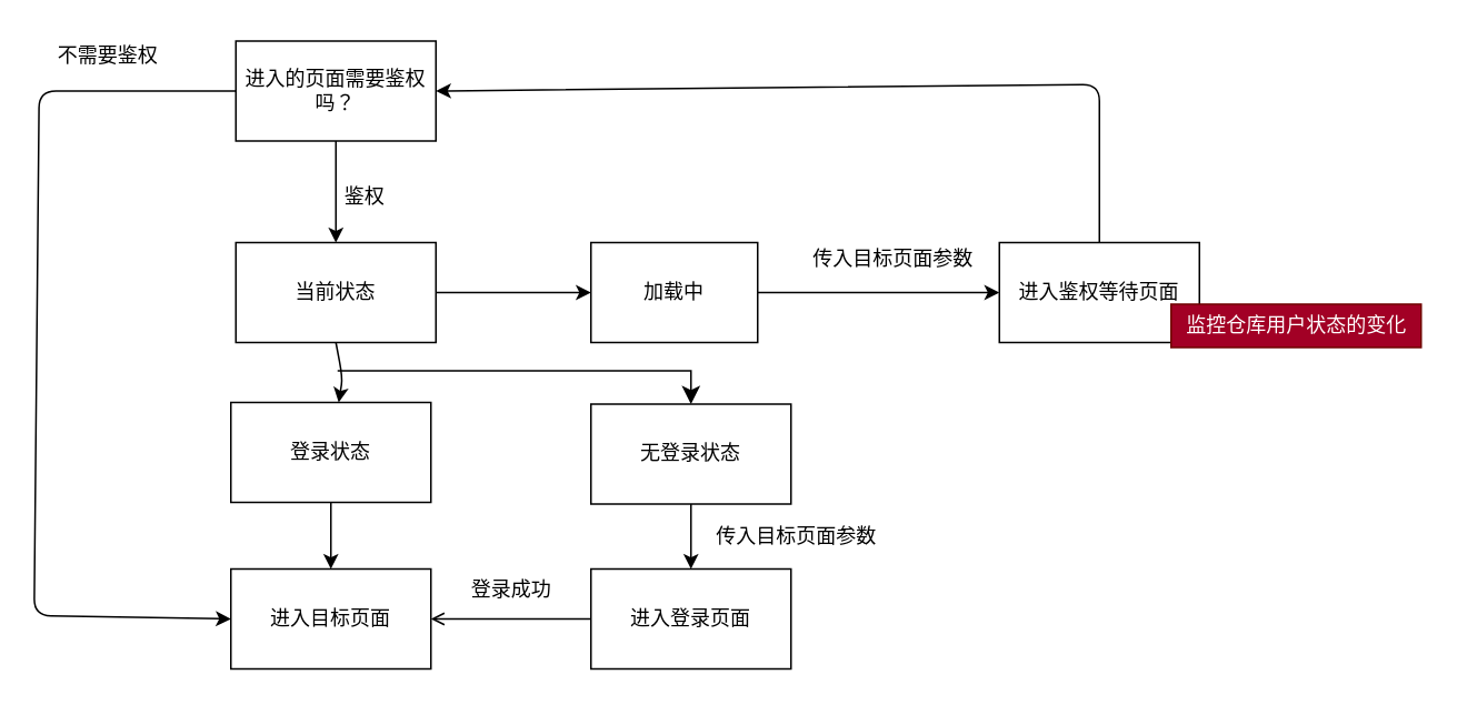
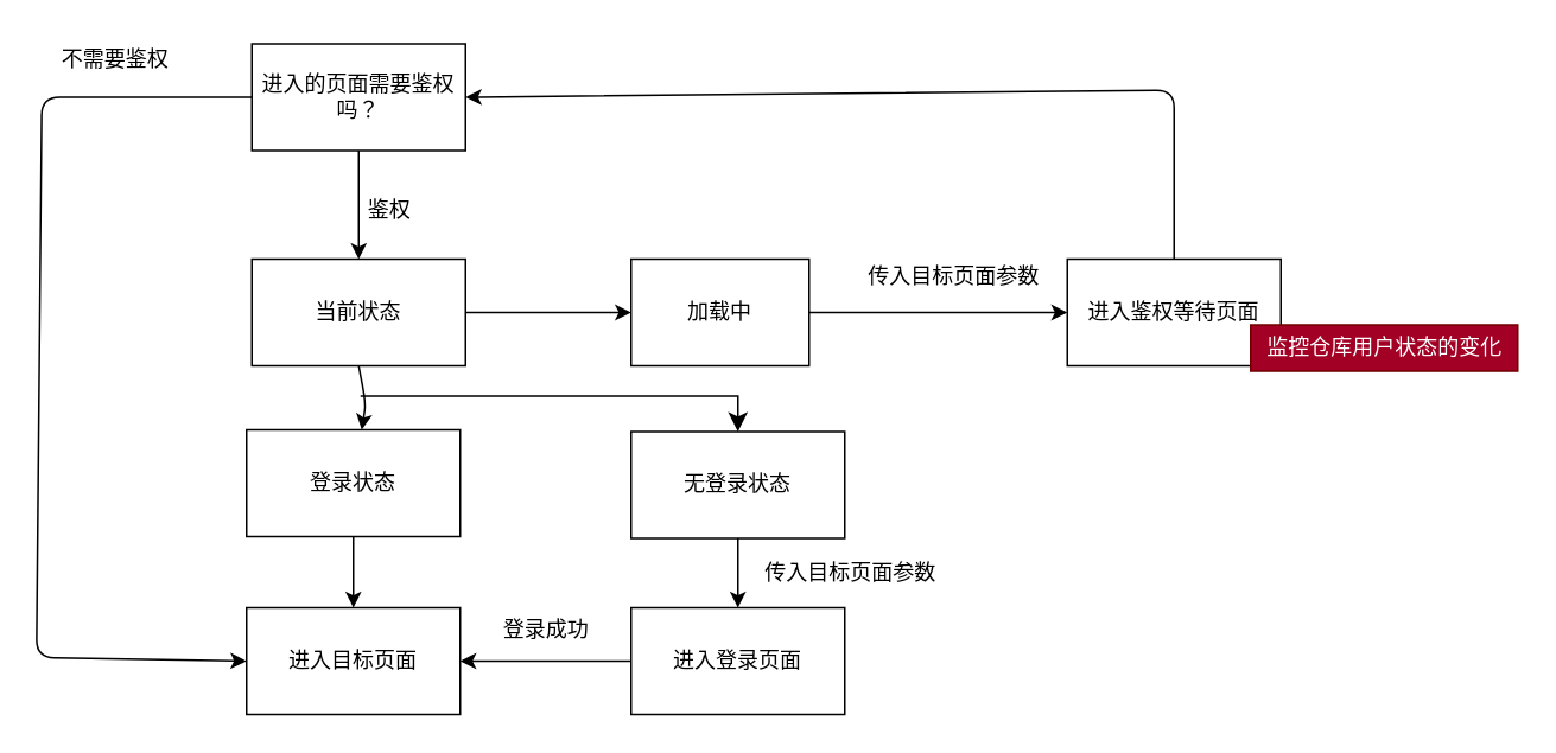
- <mxCell id="20" style="edgeStyle=none;html=1;exitX=0;exitY=0.5;exitDx=0;exitDy=0;endArrow=open;" edge="1" parent="1" source="21" target="9"><mxGeometry relative="1" as="geometry" /></mxCell>
+ <mxCell id="20" style="edgeStyle=none;html=1;exitX=0;exitY=0.5;exitDx=0;exitDy=0;" edge="1" parent="1" source="21" target="9"><mxGeometry relative="1" as="geometry" /></mxCell>
